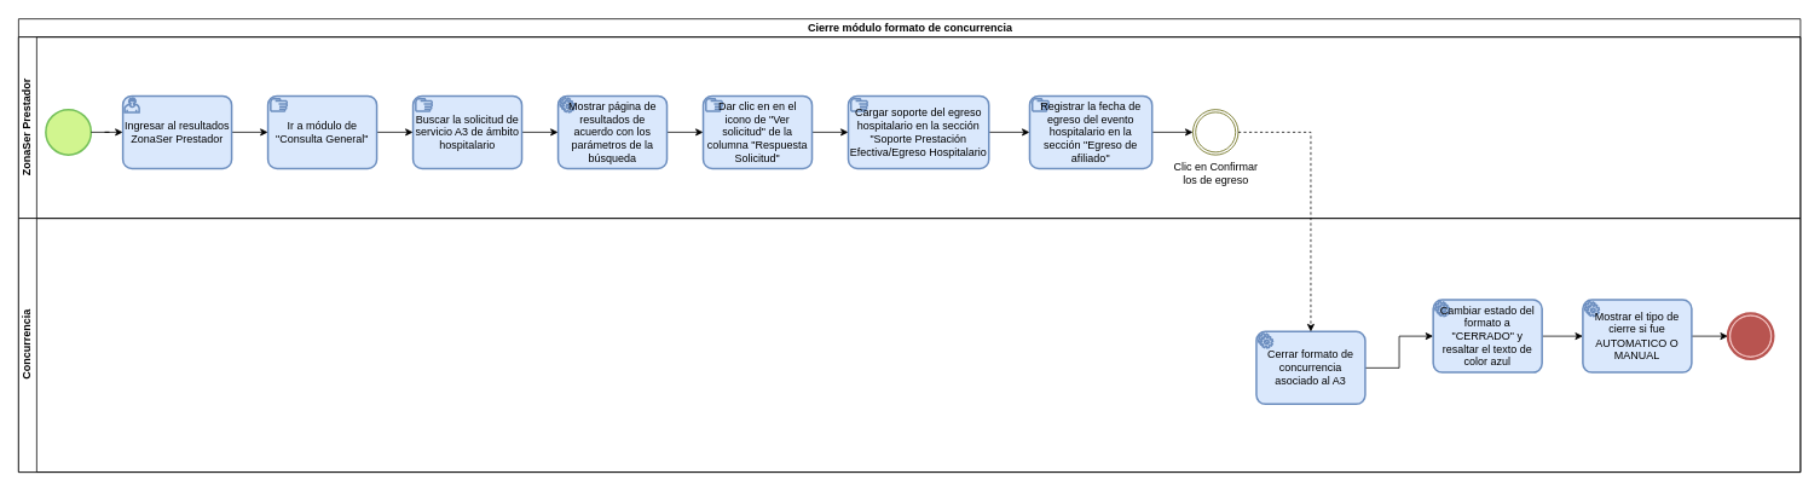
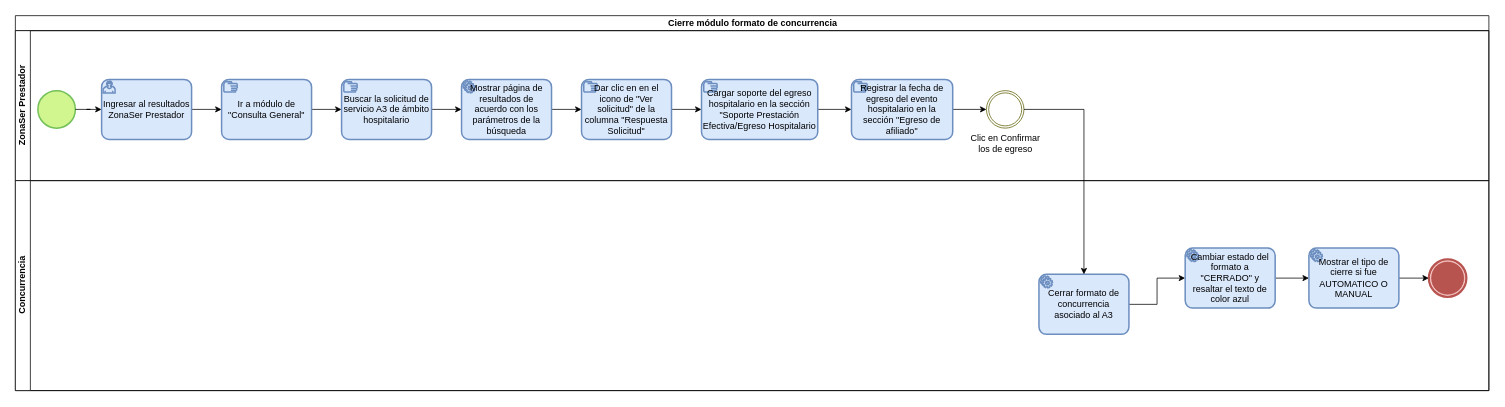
- <mxCell id="29" style="edgeStyle=orthogonalEdgeStyle;rounded=0;orthogonalLoop=1;jettySize=auto;html=1;dashed=1;" edge="1" parent="2" source="20" target="23"><mxGeometry relative="1" as="geometry" /></mxCell>
+ <mxCell id="29" style="edgeStyle=orthogonalEdgeStyle;rounded=0;orthogonalLoop=1;jettySize=auto;html=1;" edge="1" parent="2" source="20" target="23"><mxGeometry relative="1" as="geometry" /></mxCell>
